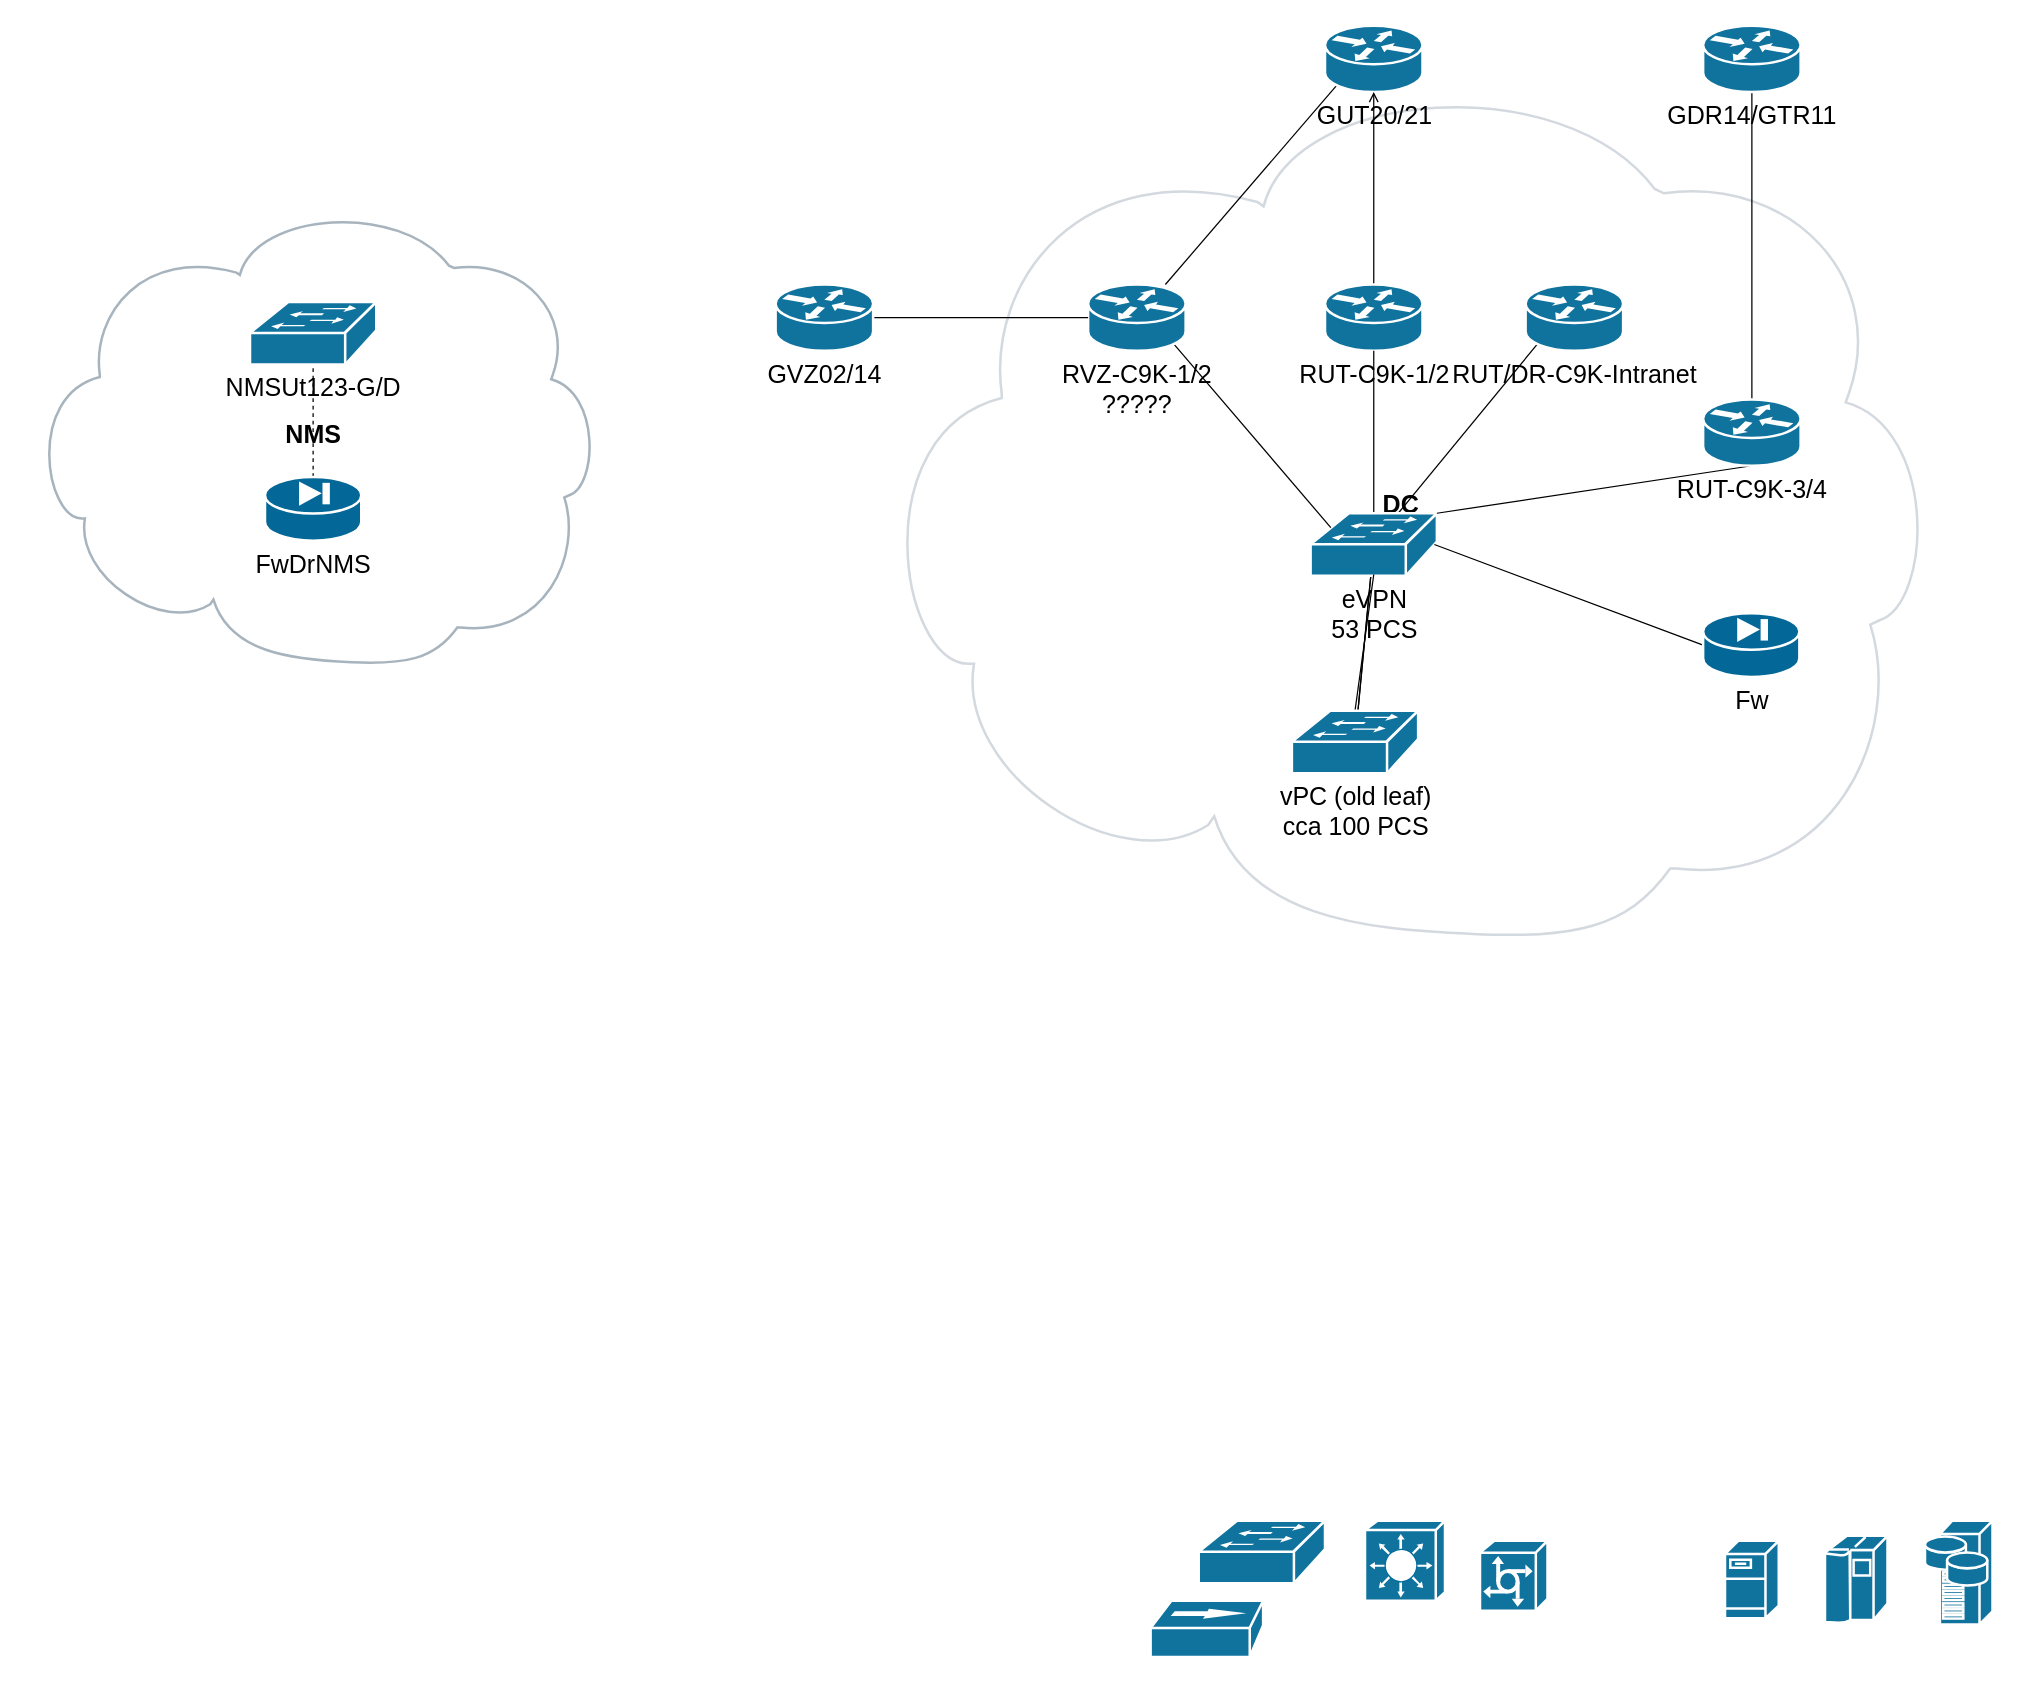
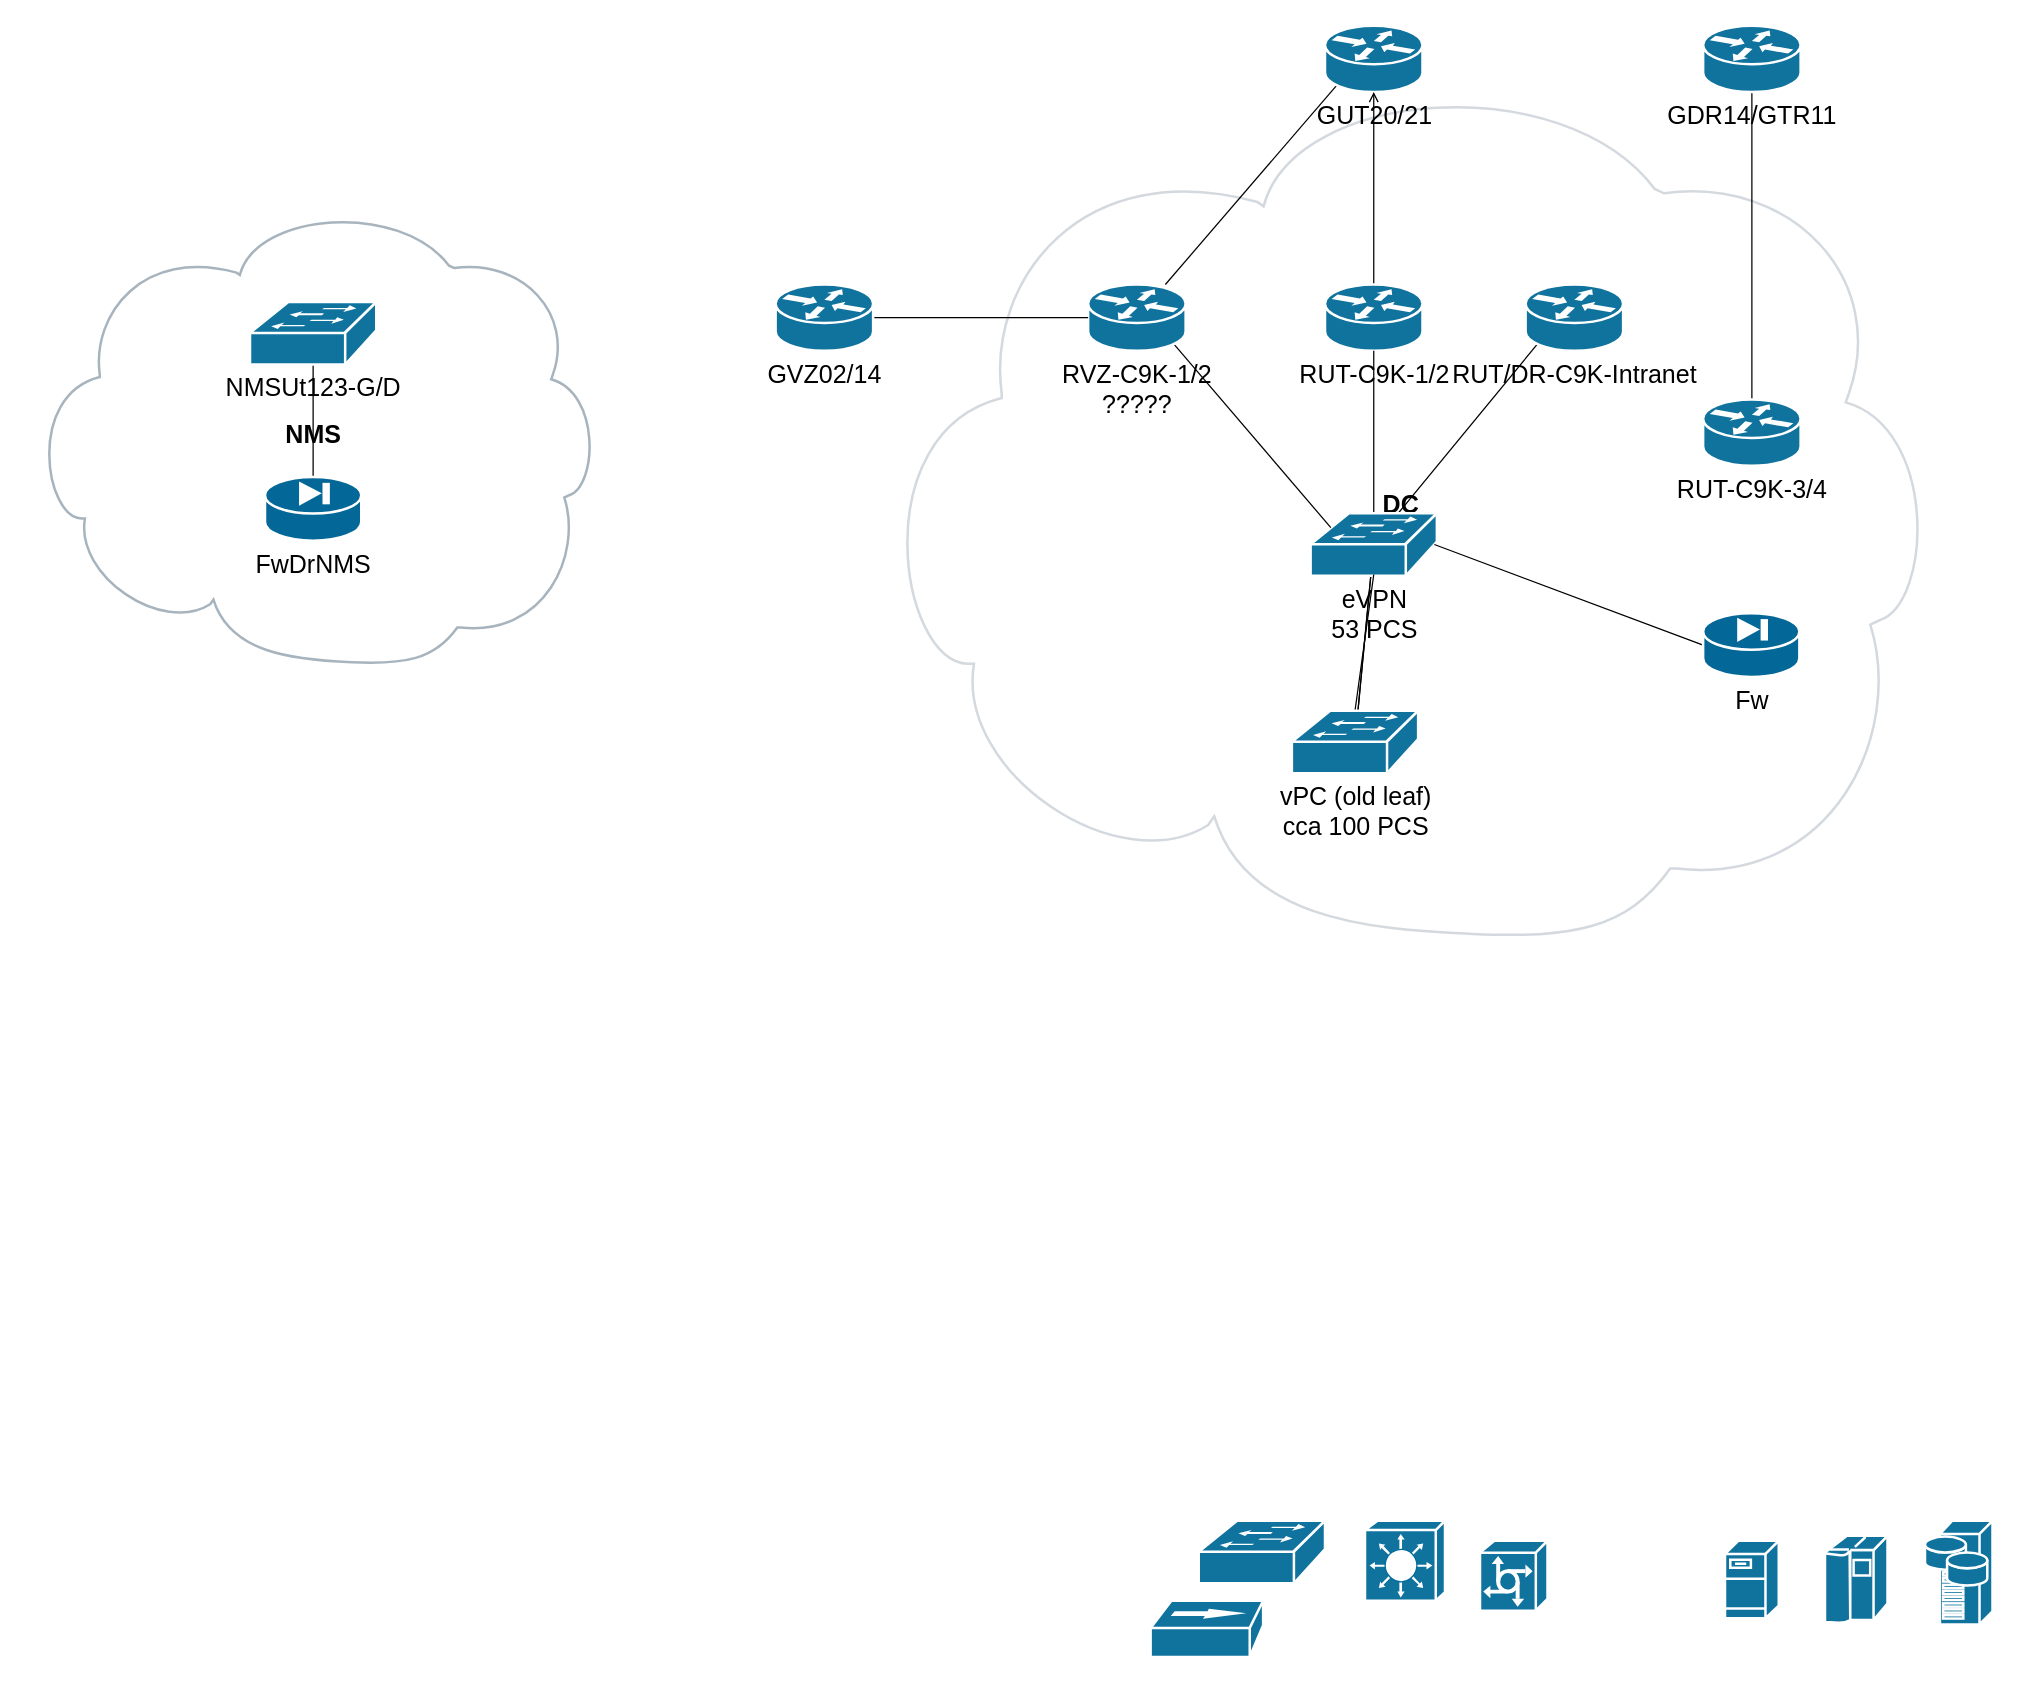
- <mxCell id="11" style="edgeStyle=none;rounded=0;orthogonalLoop=1;jettySize=auto;html=1;exitX=0.5;exitY=0;exitDx=0;exitDy=0;exitPerimeter=0;fontSize=20;fontColor=#000000;endArrow=none;endFill=0;entryX=0.5;entryY=0.98;entryDx=0;entryDy=0;entryPerimeter=0;dashed=1;" parent="1" source="12" target="13" edge="1"><mxGeometry relative="1" as="geometry" /></mxCell>
+ <mxCell id="11" style="edgeStyle=none;rounded=0;orthogonalLoop=1;jettySize=auto;html=1;exitX=0.5;exitY=0;exitDx=0;exitDy=0;exitPerimeter=0;fontSize=20;fontColor=#000000;endArrow=none;endFill=0;entryX=0.5;entryY=0.98;entryDx=0;entryDy=0;entryPerimeter=0;" parent="1" source="12" target="13" edge="1"><mxGeometry relative="1" as="geometry" /></mxCell>
- <mxCell id="29" style="rounded=0;orthogonalLoop=1;jettySize=auto;html=1;exitX=0.5;exitY=1;exitDx=0;exitDy=0;exitPerimeter=0;entryX=1;entryY=0;entryDx=0;entryDy=0;entryPerimeter=0;endArrow=none;endFill=0;" edge="1" parent="1" source="30" target="22"><mxGeometry relative="1" as="geometry" /></mxCell>
